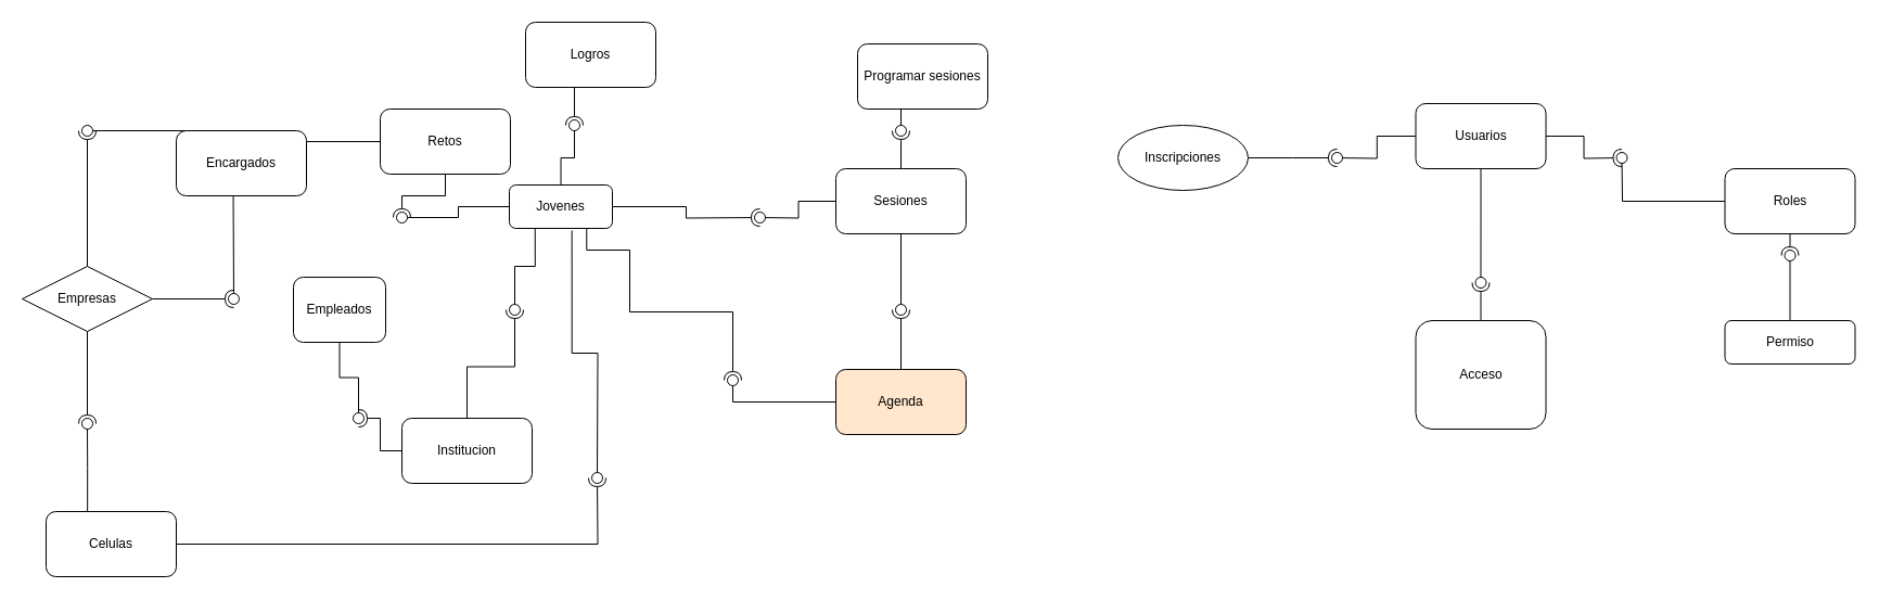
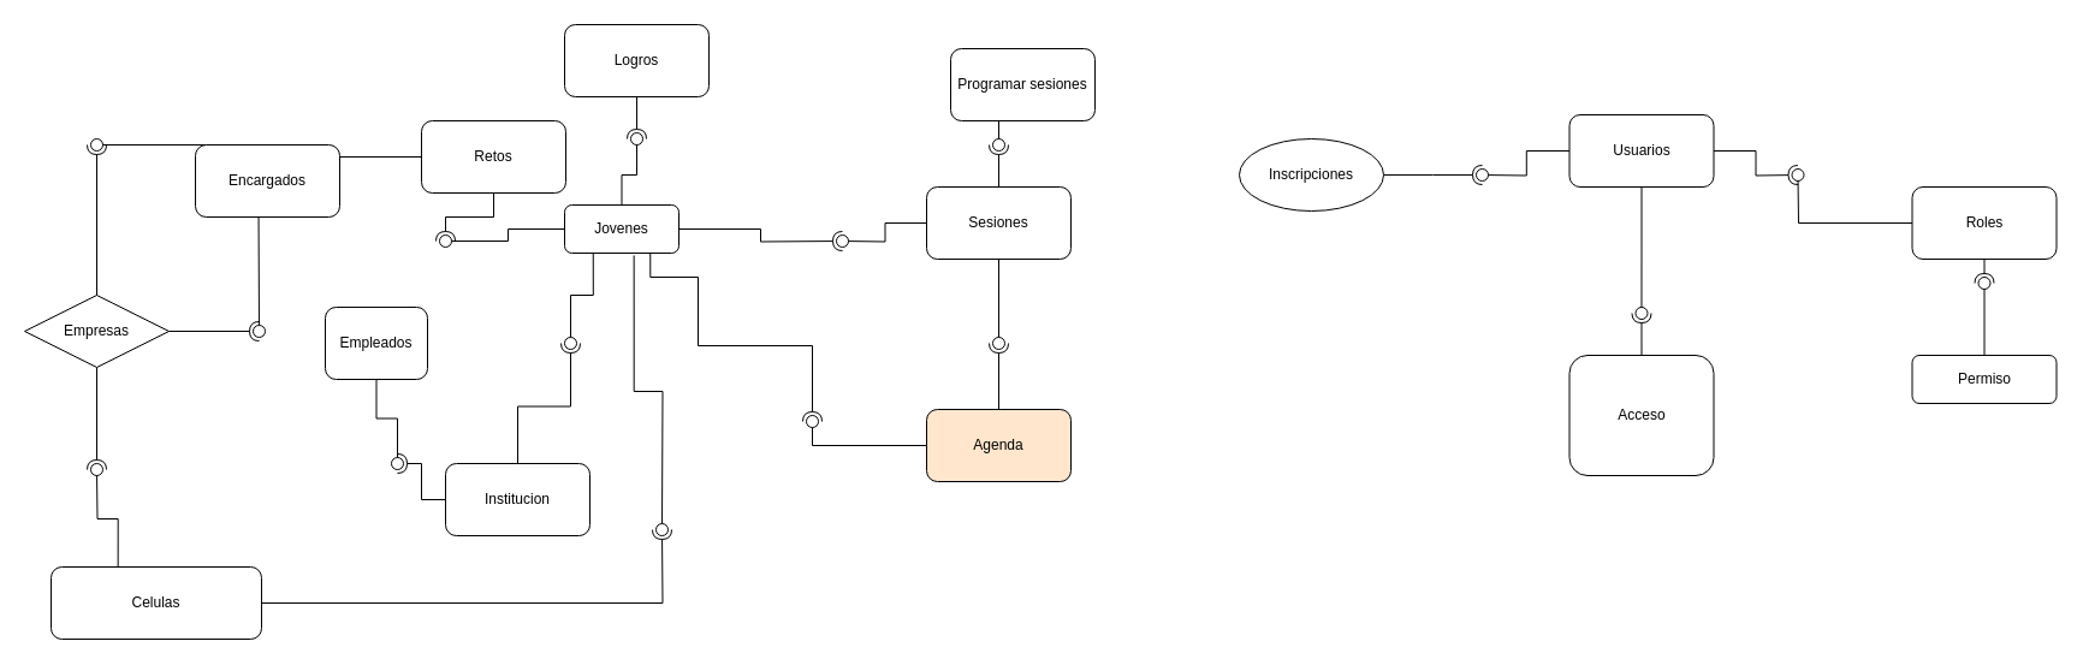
- <mxCell id="10" value="Logros" style="rounded=1;whiteSpace=wrap;html=1;" vertex="1" parent="1"><mxGeometry x="484" y="20" width="120" height="60" as="geometry" /></mxCell>
+ <mxCell id="10" value="Logros" style="rounded=1;whiteSpace=wrap;html=1;" vertex="1" parent="1"><mxGeometry x="469" y="20" width="120" height="60" as="geometry" /></mxCell>
- <mxCell id="38" value="Celulas" style="rounded=1;whiteSpace=wrap;html=1;" vertex="1" parent="1"><mxGeometry x="42" y="471" width="120" height="60" as="geometry" /></mxCell>
+ <mxCell id="38" value="Celulas" style="rounded=1;whiteSpace=wrap;html=1;" vertex="1" parent="1"><mxGeometry x="42" y="471" width="175" height="60" as="geometry" /></mxCell>
